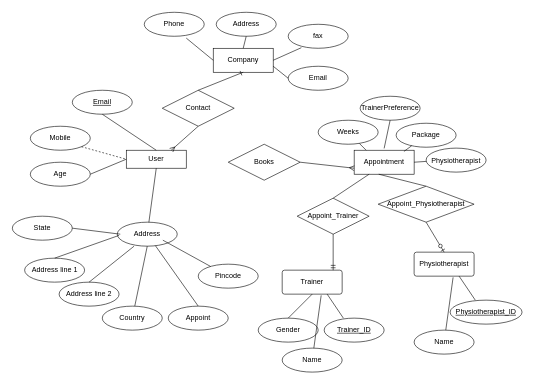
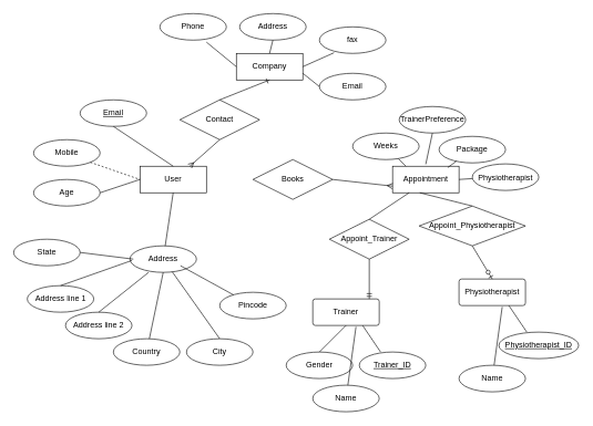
- <mxCell id="2" value="User" style="whiteSpace=wrap;html=1;align=center;" vertex="1" parent="1"><mxGeometry x="210" y="250" width="100" height="30" as="geometry" /></mxCell>
+ <mxCell id="2" value="User" style="whiteSpace=wrap;html=1;align=center;" vertex="1" parent="1"><mxGeometry x="210" y="250" width="100" height="40" as="geometry" /></mxCell>
- <mxCell id="15" value="Appoint" style="ellipse;whiteSpace=wrap;html=1;align=center;" vertex="1" parent="1"><mxGeometry x="280" y="510" width="100" height="40" as="geometry" /></mxCell>
+ <mxCell id="15" value="City" style="ellipse;whiteSpace=wrap;html=1;align=center;" vertex="1" parent="1"><mxGeometry x="280" y="510" width="100" height="40" as="geometry" /></mxCell>
